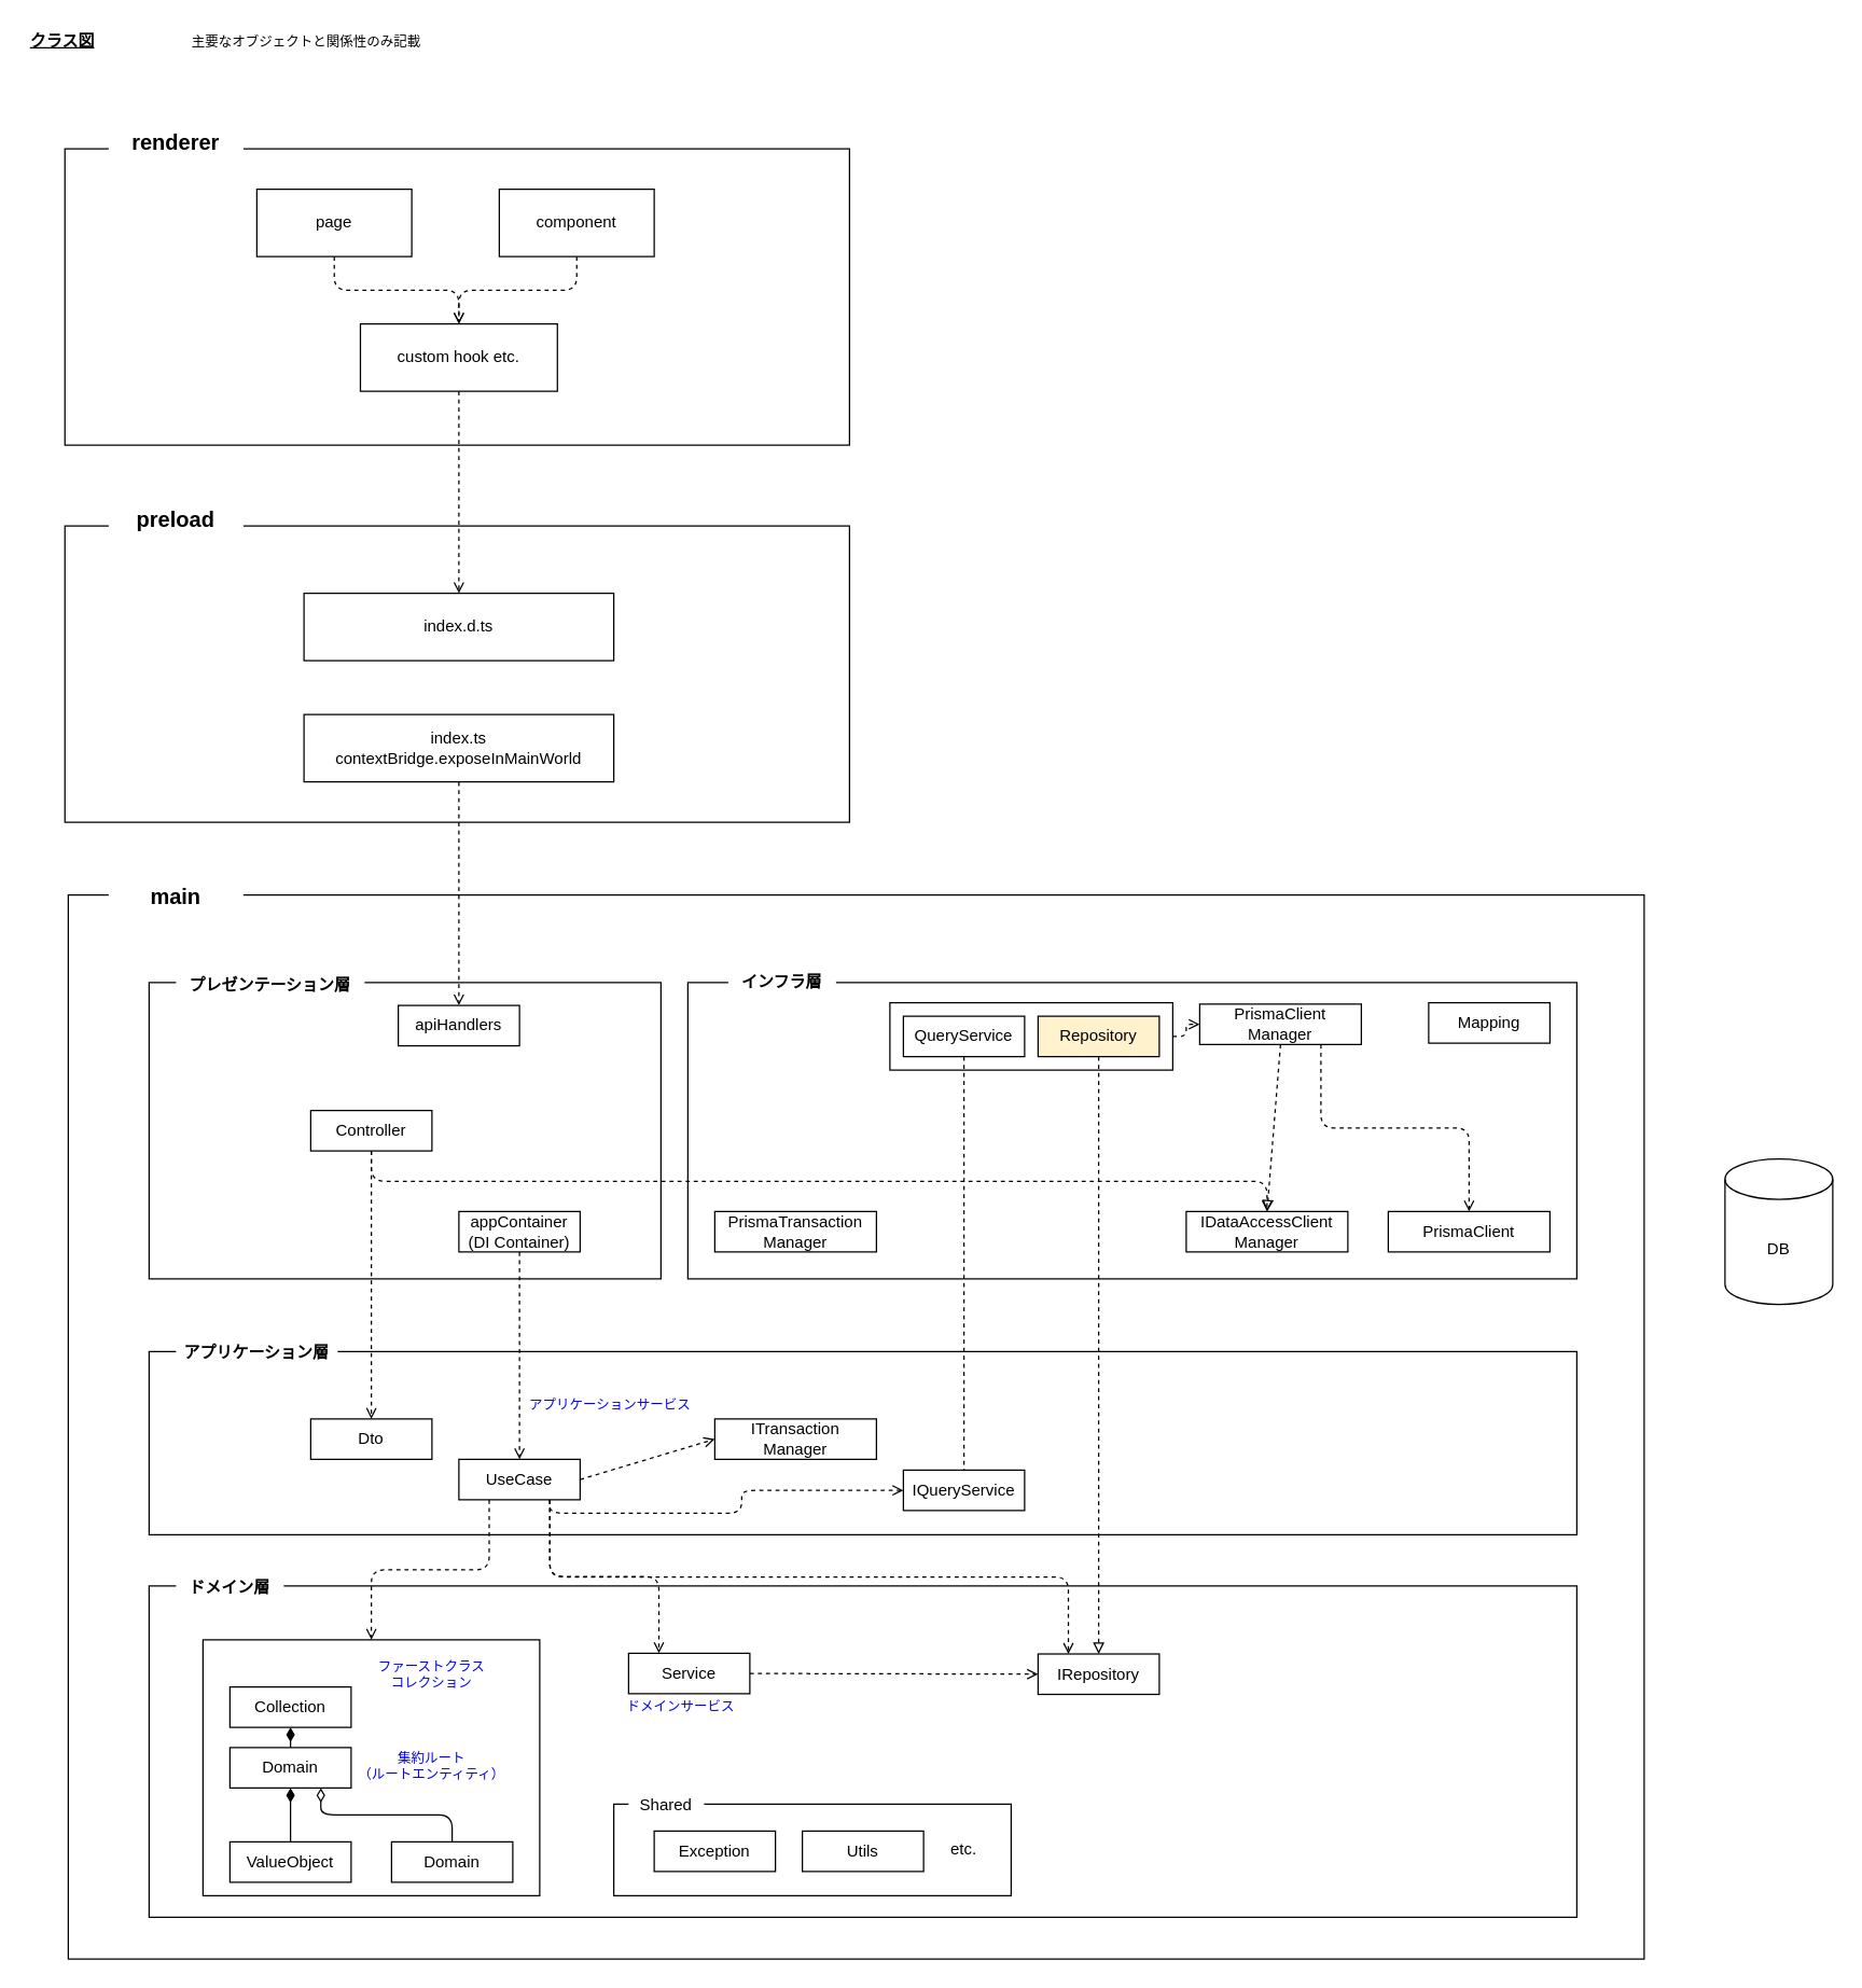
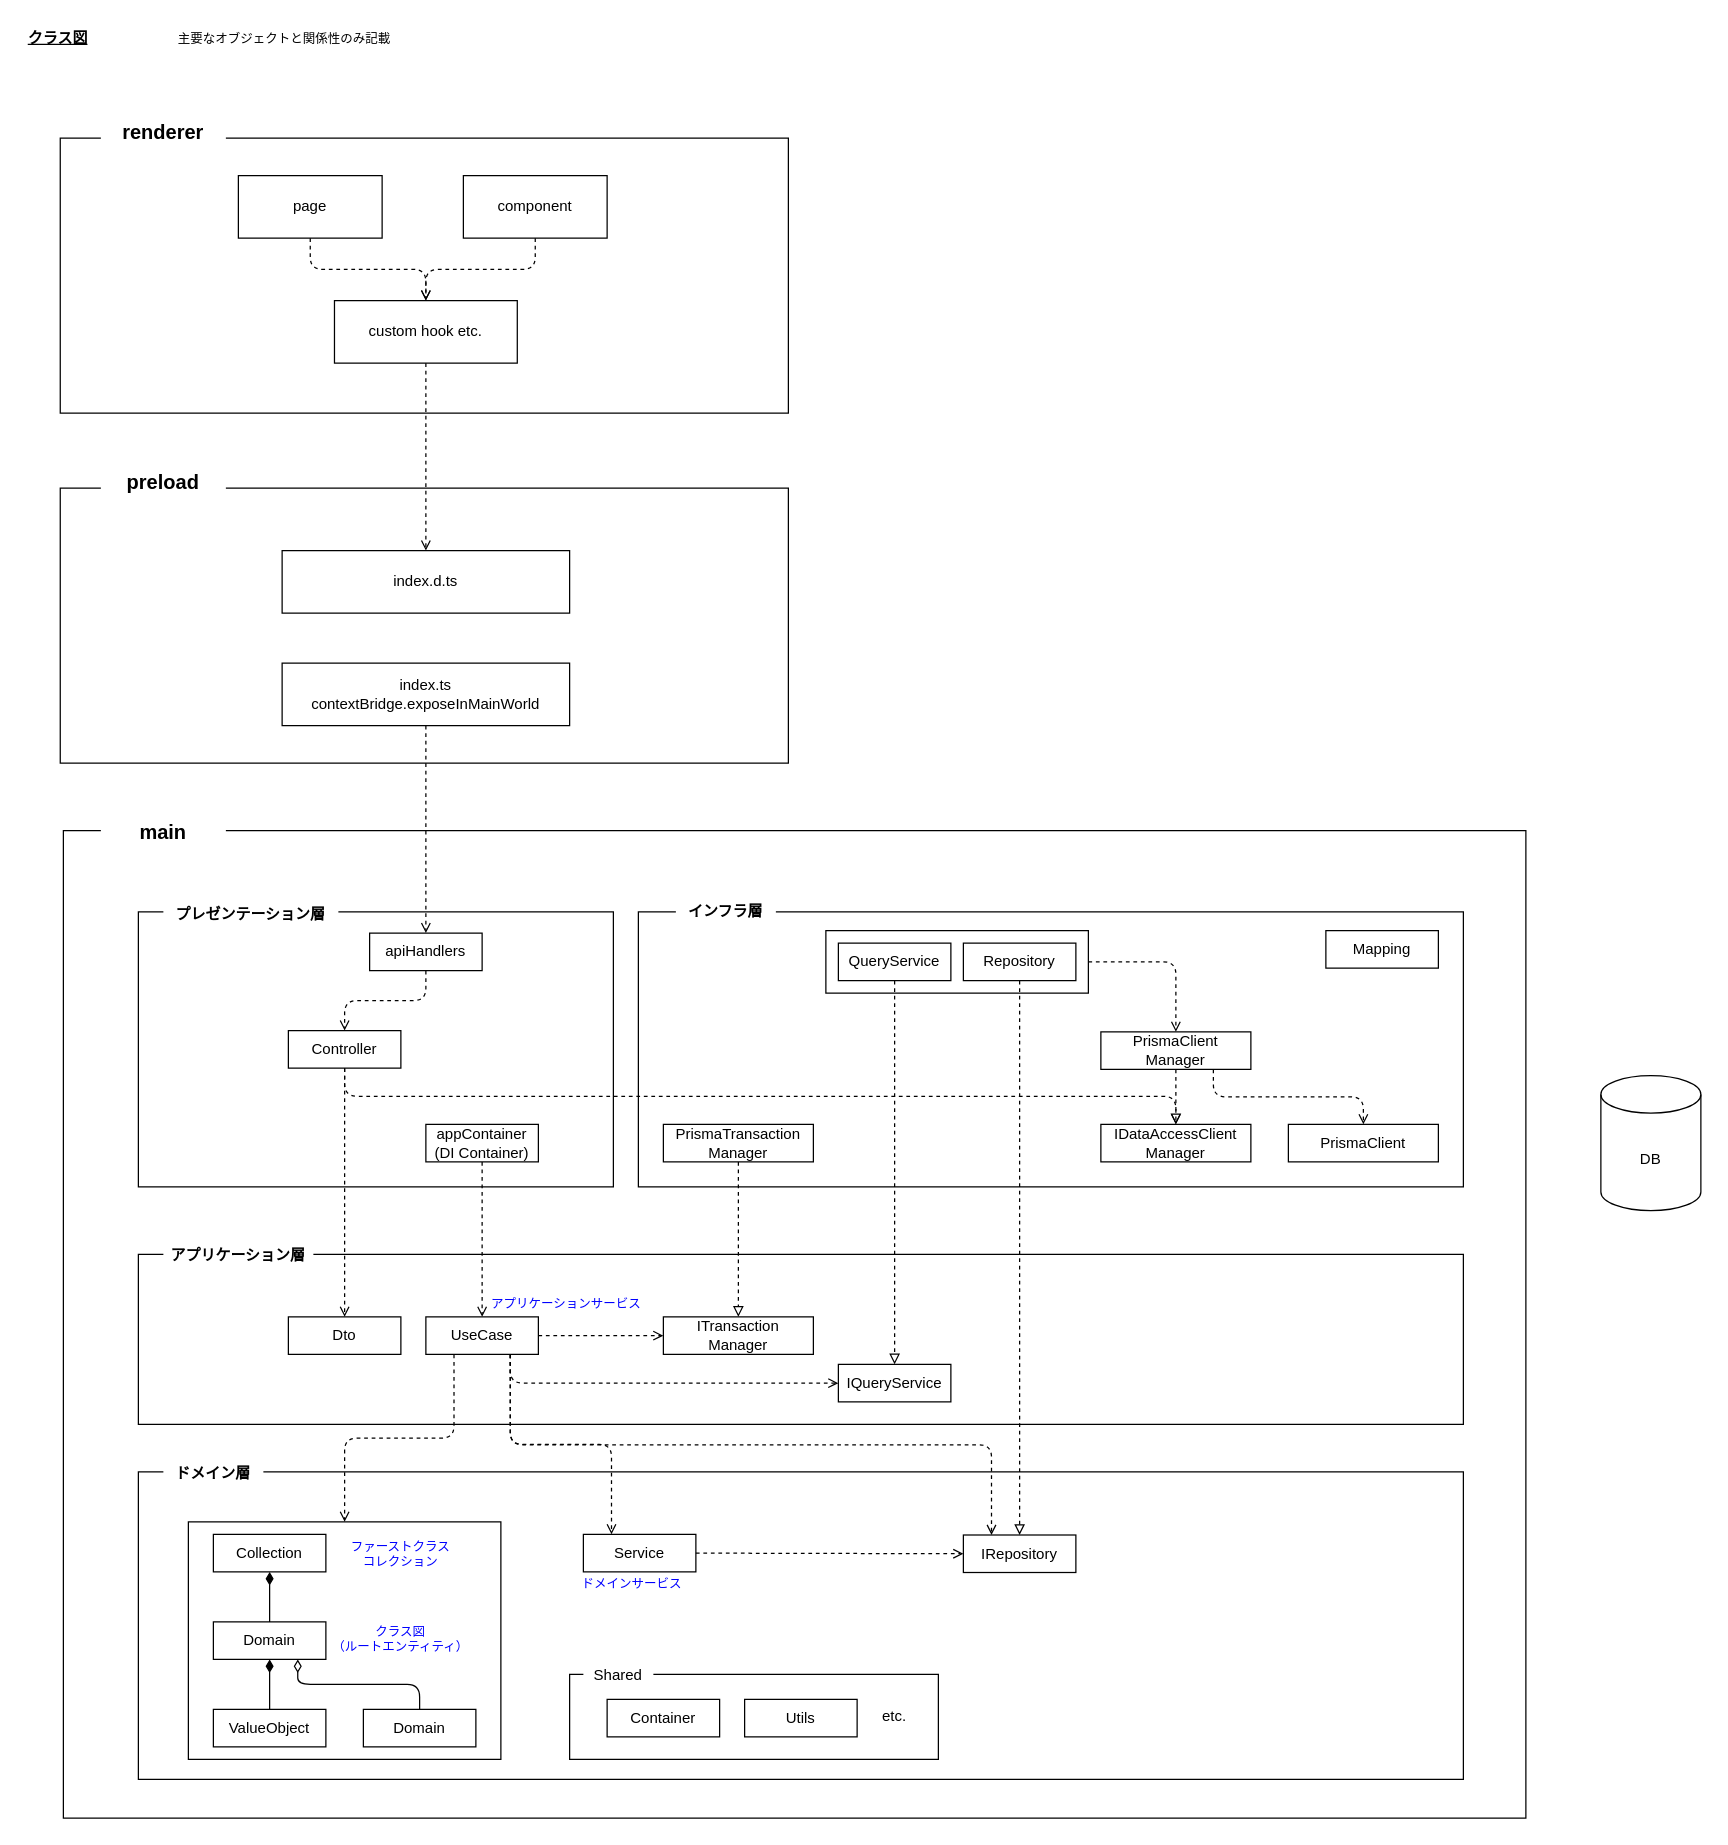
- <mxCell id="58" value="PrismaClient&lt;br&gt;Manager" style="rounded=0;whiteSpace=wrap;html=1;" vertex="1" parent="1"><mxGeometry x="890" y="745" width="120" height="30" as="geometry" /></mxCell>
+ <mxCell id="58" value="PrismaClient&lt;br&gt;Manager" style="rounded=0;whiteSpace=wrap;html=1;" vertex="1" parent="1"><mxGeometry x="880" y="825" width="120" height="30" as="geometry" /></mxCell>
- <mxCell id="17" value="Repository" style="rounded=0;whiteSpace=wrap;html=1;fillColor=#fff2cc;" parent="1" vertex="1"><mxGeometry x="770" y="754" width="90" height="30" as="geometry" /></mxCell>
+ <mxCell id="17" value="Repository" style="rounded=0;whiteSpace=wrap;html=1;" parent="1" vertex="1"><mxGeometry x="770" y="754" width="90" height="30" as="geometry" /></mxCell>
+ <mxCell id="44" value="" style="html=1;verticalAlign=bottom;labelBackgroundColor=none;endArrow=open;endFill=0;dashed=1;exitX=0.5;exitY=1;exitDx=0;exitDy=0;entryX=0.5;entryY=0;entryDx=0;entryDy=0;edgeStyle=orthogonalEdgeStyle;" edge="1" parent="1" source="8" target="43"><mxGeometry width="160" relative="1" as="geometry"><mxPoint x="180" y="624" as="sourcePoint" /><mxPoint x="340" y="624" as="targetPoint" /></mxGeometry></mxCell>
+ <mxCell id="56" value="" style="endArrow=block;dashed=1;endFill=0;endSize=6;html=1;exitX=0.5;exitY=1;exitDx=0;exitDy=0;entryX=0.5;entryY=0;entryDx=0;entryDy=0;" edge="1" parent="1" source="55" target="51"><mxGeometry width="160" relative="1" as="geometry"><mxPoint x="765" y="799" as="sourcePoint" /><mxPoint x="765" y="1237" as="targetPoint" /></mxGeometry></mxCell>
- <mxCell id="63" value="" style="endArrow=none;dashed=1;endFill=0;endSize=6;html=1;entryX=0.5;entryY=0;entryDx=0;entryDy=0;exitX=0.5;exitY=1;exitDx=0;exitDy=0;" edge="1" parent="1" source="53" target="52"><mxGeometry width="160" relative="1" as="geometry"><mxPoint x="612.5" y="939" as="sourcePoint" /><mxPoint x="612.5" y="1063" as="targetPoint" /></mxGeometry></mxCell>
+ <mxCell id="63" value="" style="endArrow=block;dashed=1;endFill=0;endSize=6;html=1;entryX=0.5;entryY=0;entryDx=0;entryDy=0;exitX=0.5;exitY=1;exitDx=0;exitDy=0;" edge="1" parent="1" source="53" target="52"><mxGeometry width="160" relative="1" as="geometry"><mxPoint x="612.5" y="939" as="sourcePoint" /><mxPoint x="612.5" y="1063" as="targetPoint" /></mxGeometry></mxCell>
- <mxCell id="20" value="UseCase" style="rounded=0;whiteSpace=wrap;html=1;" parent="1" vertex="1"><mxGeometry x="340" y="1083" width="90" height="30" as="geometry" /></mxCell>
+ <mxCell id="20" value="UseCase" style="rounded=0;whiteSpace=wrap;html=1;" parent="1" vertex="1"><mxGeometry x="340" y="1053" width="90" height="30" as="geometry" /></mxCell>
- <mxCell id="21" value="Collection" style="rounded=0;whiteSpace=wrap;html=1;" parent="1" vertex="1"><mxGeometry x="170" y="1252" width="90" height="30" as="geometry" /></mxCell>
+ <mxCell id="21" value="Collection" style="rounded=0;whiteSpace=wrap;html=1;" parent="1" vertex="1"><mxGeometry x="170" y="1227" width="90" height="30" as="geometry" /></mxCell>
- <mxCell id="41" value="集約ルート&lt;br&gt;（ルートエンティティ）" style="text;html=1;strokeColor=none;fillColor=none;align=center;verticalAlign=middle;whiteSpace=wrap;rounded=0;fontColor=#0000FF;fontSize=10;" parent="1" vertex="1"><mxGeometry x="260" y="1299" width="120" height="23" as="geometry" /></mxCell>
+ <mxCell id="41" value="クラス図&lt;br&gt;（ルートエンティティ）" style="text;html=1;strokeColor=none;fillColor=none;align=center;verticalAlign=middle;whiteSpace=wrap;rounded=0;fontColor=#0000FF;fontSize=10;" parent="1" vertex="1"><mxGeometry x="260" y="1299" width="120" height="23" as="geometry" /></mxCell>
- <mxCell id="31" value="Exception" style="rounded=0;whiteSpace=wrap;html=1;" parent="1" vertex="1"><mxGeometry x="485" y="1359" width="90" height="30" as="geometry" /></mxCell>
+ <mxCell id="31" value="Container" style="rounded=0;whiteSpace=wrap;html=1;" parent="1" vertex="1"><mxGeometry x="485" y="1359" width="90" height="30" as="geometry" /></mxCell>
